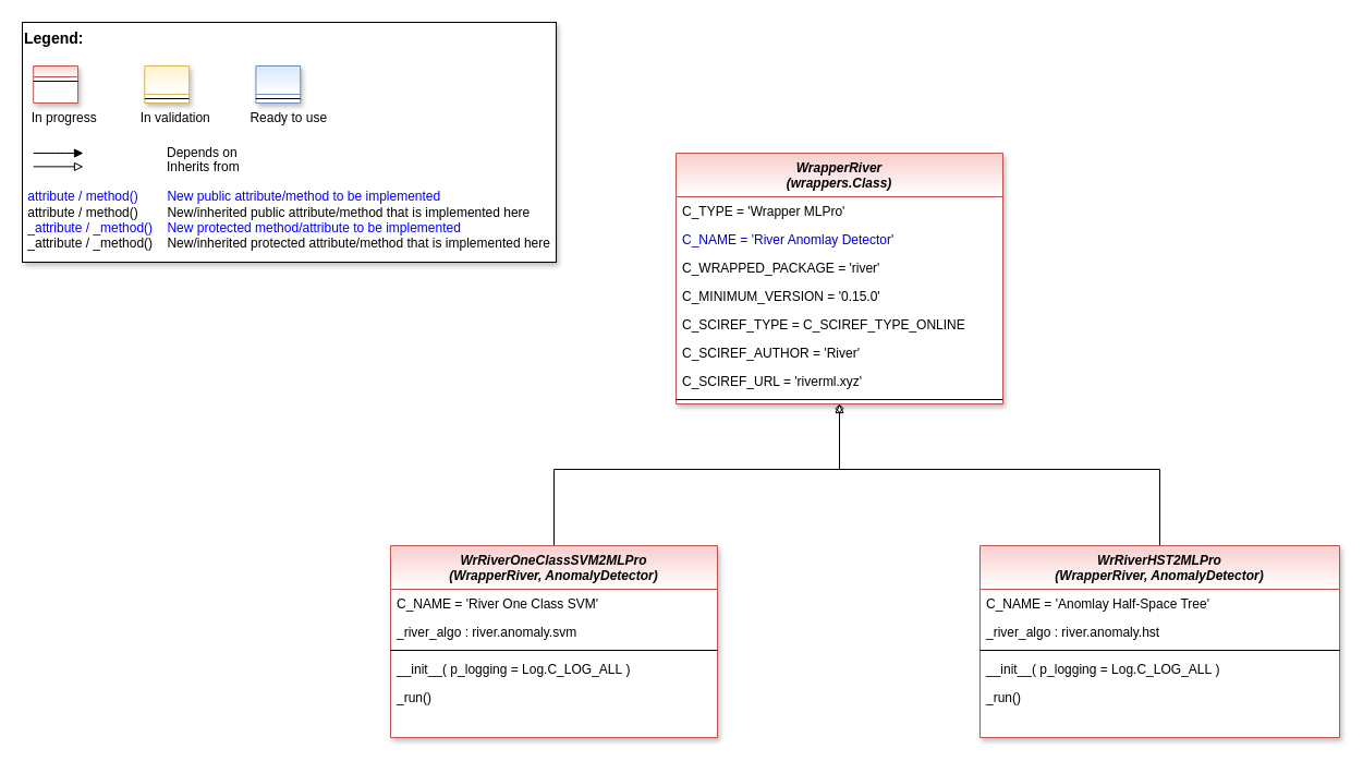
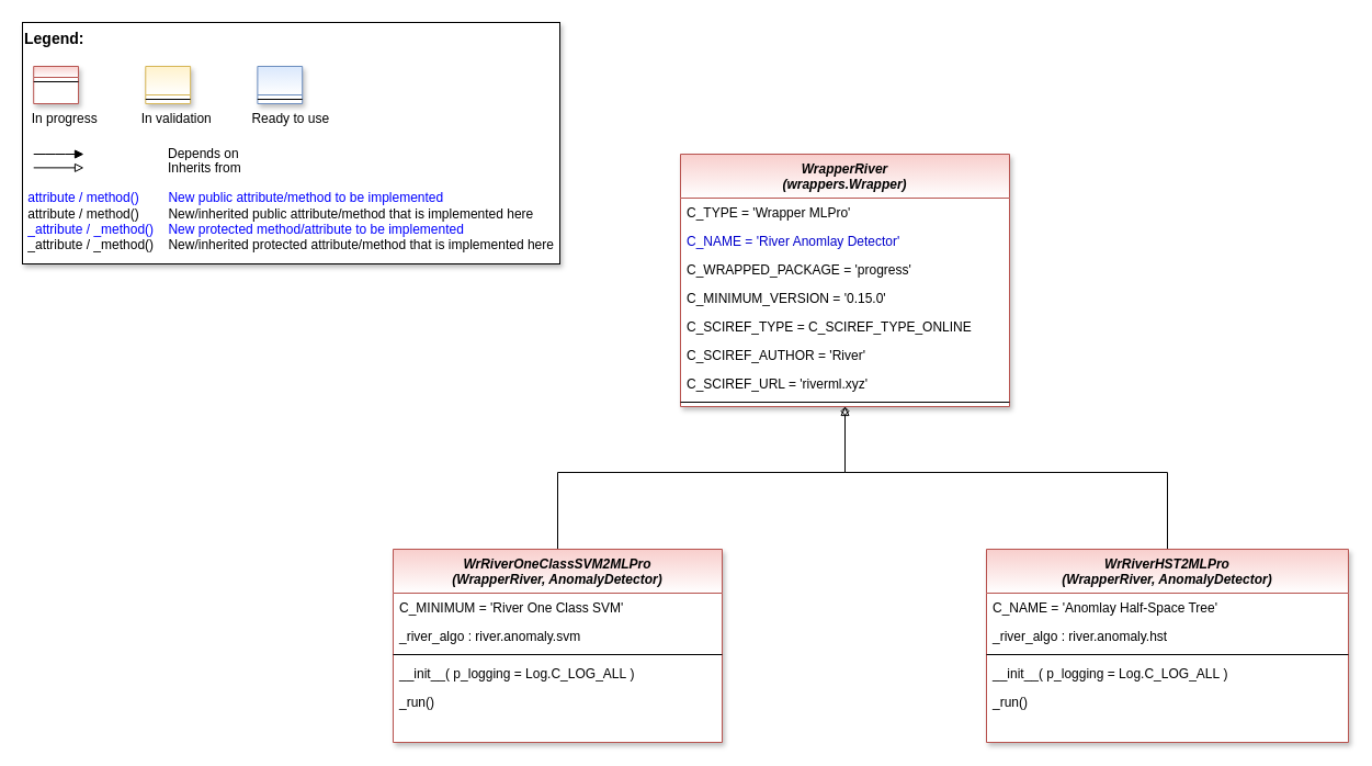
- <mxCell id="26" value="WrapperRiver &#10;(wrappers.Class)" style="swimlane;fontStyle=3;align=center;verticalAlign=top;childLayout=stackLayout;horizontal=1;startSize=40;horizontalStack=0;resizeParent=1;resizeLast=0;collapsible=1;marginBottom=0;rounded=0;shadow=1;strokeWidth=1;fillColor=#f8cecc;strokeColor=#b85450;swimlaneFillColor=#ffffff;gradientColor=#ffffff;" parent="1" vertex="1"><mxGeometry x="620" y="140" width="300" height="230" as="geometry"><mxRectangle x="640" y="160" width="160" height="26" as="alternateBounds" /></mxGeometry></mxCell>
+ <mxCell id="26" value="WrapperRiver &#10;(wrappers.Wrapper)" style="swimlane;fontStyle=3;align=center;verticalAlign=top;childLayout=stackLayout;horizontal=1;startSize=40;horizontalStack=0;resizeParent=1;resizeLast=0;collapsible=1;marginBottom=0;rounded=0;shadow=1;strokeWidth=1;fillColor=#f8cecc;strokeColor=#b85450;swimlaneFillColor=#ffffff;gradientColor=#ffffff;" parent="1" vertex="1"><mxGeometry x="620" y="140" width="300" height="230" as="geometry"><mxRectangle x="640" y="160" width="160" height="26" as="alternateBounds" /></mxGeometry></mxCell>
- <mxCell id="29" value="C_WRAPPED_PACKAGE = 'river'" style="text;align=left;verticalAlign=top;spacingLeft=4;spacingRight=4;overflow=hidden;rotatable=0;points=[[0,0.5],[1,0.5]];portConstraint=eastwest;fontColor=default;" parent="26" vertex="1"><mxGeometry y="92" width="300" height="26" as="geometry" /></mxCell>
+ <mxCell id="29" value="C_WRAPPED_PACKAGE = 'progress'" style="text;align=left;verticalAlign=top;spacingLeft=4;spacingRight=4;overflow=hidden;rotatable=0;points=[[0,0.5],[1,0.5]];portConstraint=eastwest;fontColor=default;" parent="26" vertex="1"><mxGeometry y="92" width="300" height="26" as="geometry" /></mxCell>
- <mxCell id="21" value="C_NAME = 'River One Class SVM'" style="text;align=left;verticalAlign=top;spacingLeft=4;spacingRight=4;overflow=hidden;rotatable=0;points=[[0,0.5],[1,0.5]];portConstraint=eastwest;fontColor=default;" parent="20" vertex="1"><mxGeometry y="40" width="300" height="26" as="geometry" /></mxCell>
+ <mxCell id="21" value="C_MINIMUM = 'River One Class SVM'" style="text;align=left;verticalAlign=top;spacingLeft=4;spacingRight=4;overflow=hidden;rotatable=0;points=[[0,0.5],[1,0.5]];portConstraint=eastwest;fontColor=default;" parent="20" vertex="1"><mxGeometry y="40" width="300" height="26" as="geometry" /></mxCell>
